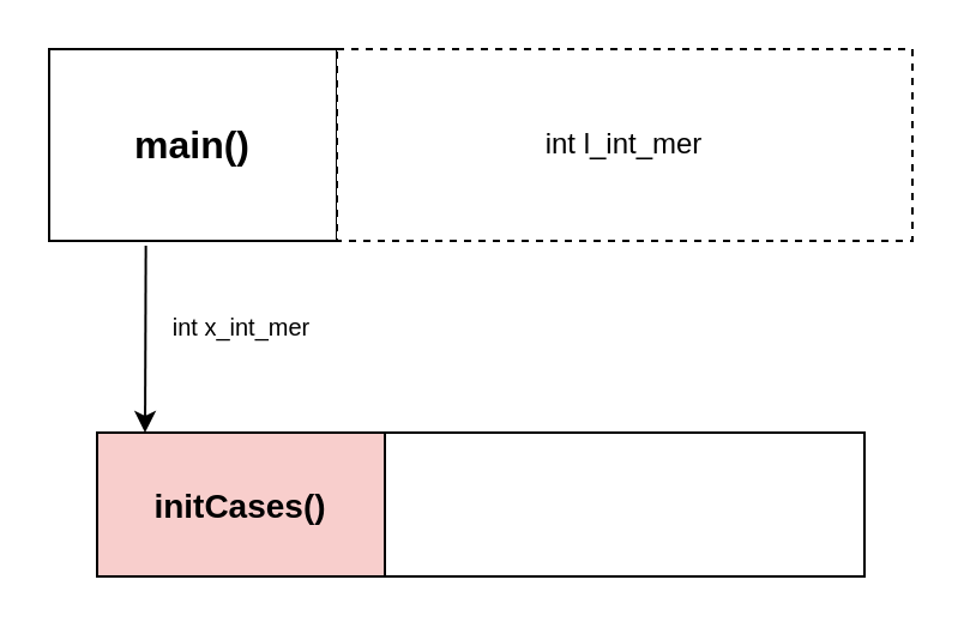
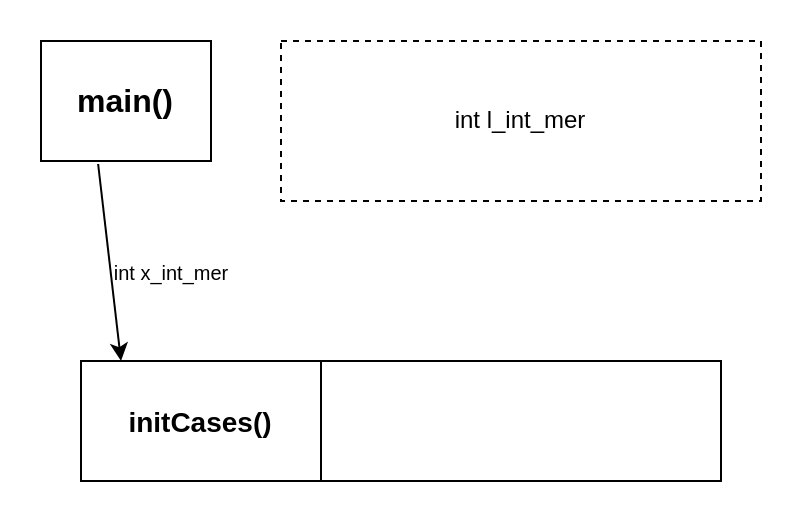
- <mxCell id="2" value="&lt;font style=&quot;font-size: 16px;&quot;&gt;&lt;b&gt;main()&lt;/b&gt;&lt;/font&gt;" style="rounded=0;whiteSpace=wrap;html=1;align=center;" parent="1" vertex="1"><mxGeometry x="20" y="20" width="120" height="80" as="geometry" /></mxCell>
+ <mxCell id="2" value="&lt;font style=&quot;font-size: 16px;&quot;&gt;&lt;b&gt;main()&lt;/b&gt;&lt;/font&gt;" style="rounded=0;whiteSpace=wrap;html=1;align=center;" parent="1" vertex="1"><mxGeometry x="20" y="20" width="85" height="60" as="geometry" /></mxCell>
- <mxCell id="7" value="&lt;font style=&quot;font-size: 10px;&quot;&gt;int x_int_mer&lt;/font&gt;" style="text;html=1;align=center;verticalAlign=middle;resizable=0;points=[];autosize=1;strokeColor=none;fillColor=none;fontSize=14;" parent="1" vertex="1"><mxGeometry x="60" y="120" width="80" height="30" as="geometry" /></mxCell>
+ <mxCell id="7" value="&lt;font style=&quot;font-size: 10px;&quot;&gt;int x_int_mer&lt;/font&gt;" style="text;html=1;align=center;verticalAlign=middle;resizable=0;points=[];autosize=1;strokeColor=none;fillColor=none;fontSize=14;" parent="1" vertex="1"><mxGeometry x="45" y="120" width="80" height="30" as="geometry" /></mxCell>
- <mxCell id="4" value="&lt;b&gt;&lt;font style=&quot;font-size: 14px;&quot;&gt;initCases()&lt;/font&gt;&lt;/b&gt;" style="rounded=0;whiteSpace=wrap;html=1;fontSize=16;fillColor=#f8cecc;" parent="1" vertex="1"><mxGeometry x="40" y="180" width="120" height="60" as="geometry" /></mxCell>
+ <mxCell id="4" value="&lt;b&gt;&lt;font style=&quot;font-size: 14px;&quot;&gt;initCases()&lt;/font&gt;&lt;/b&gt;" style="rounded=0;whiteSpace=wrap;html=1;fontSize=16;" parent="1" vertex="1"><mxGeometry x="40" y="180" width="120" height="60" as="geometry" /></mxCell>
